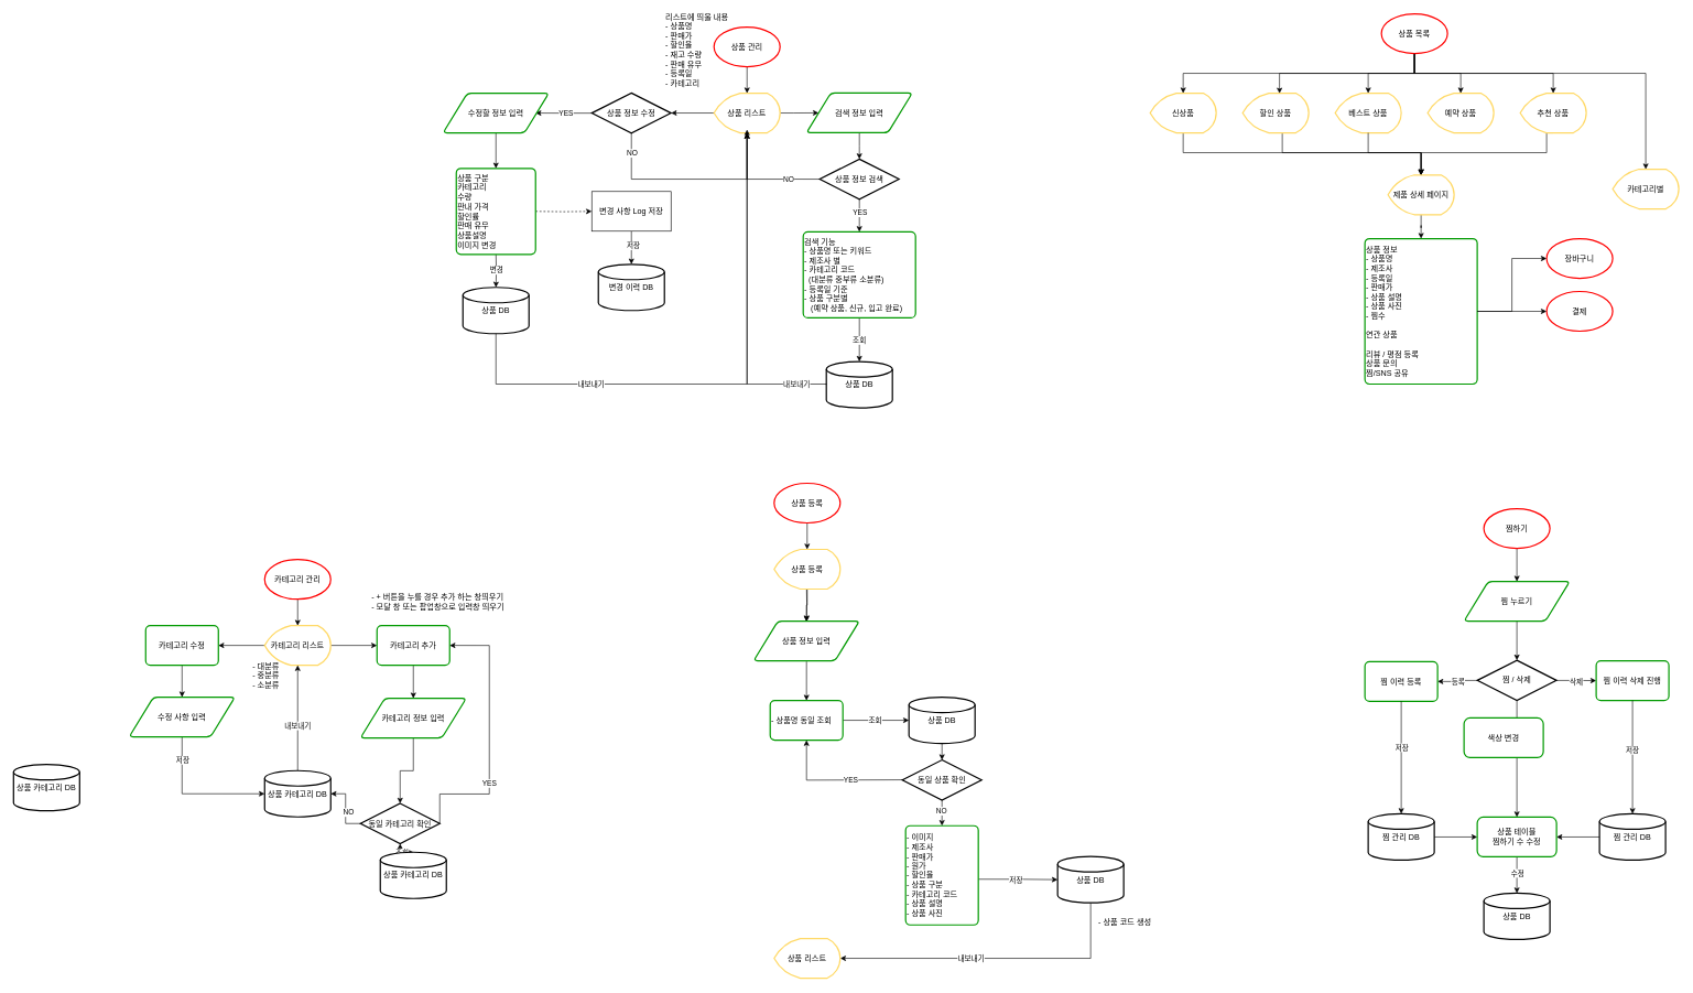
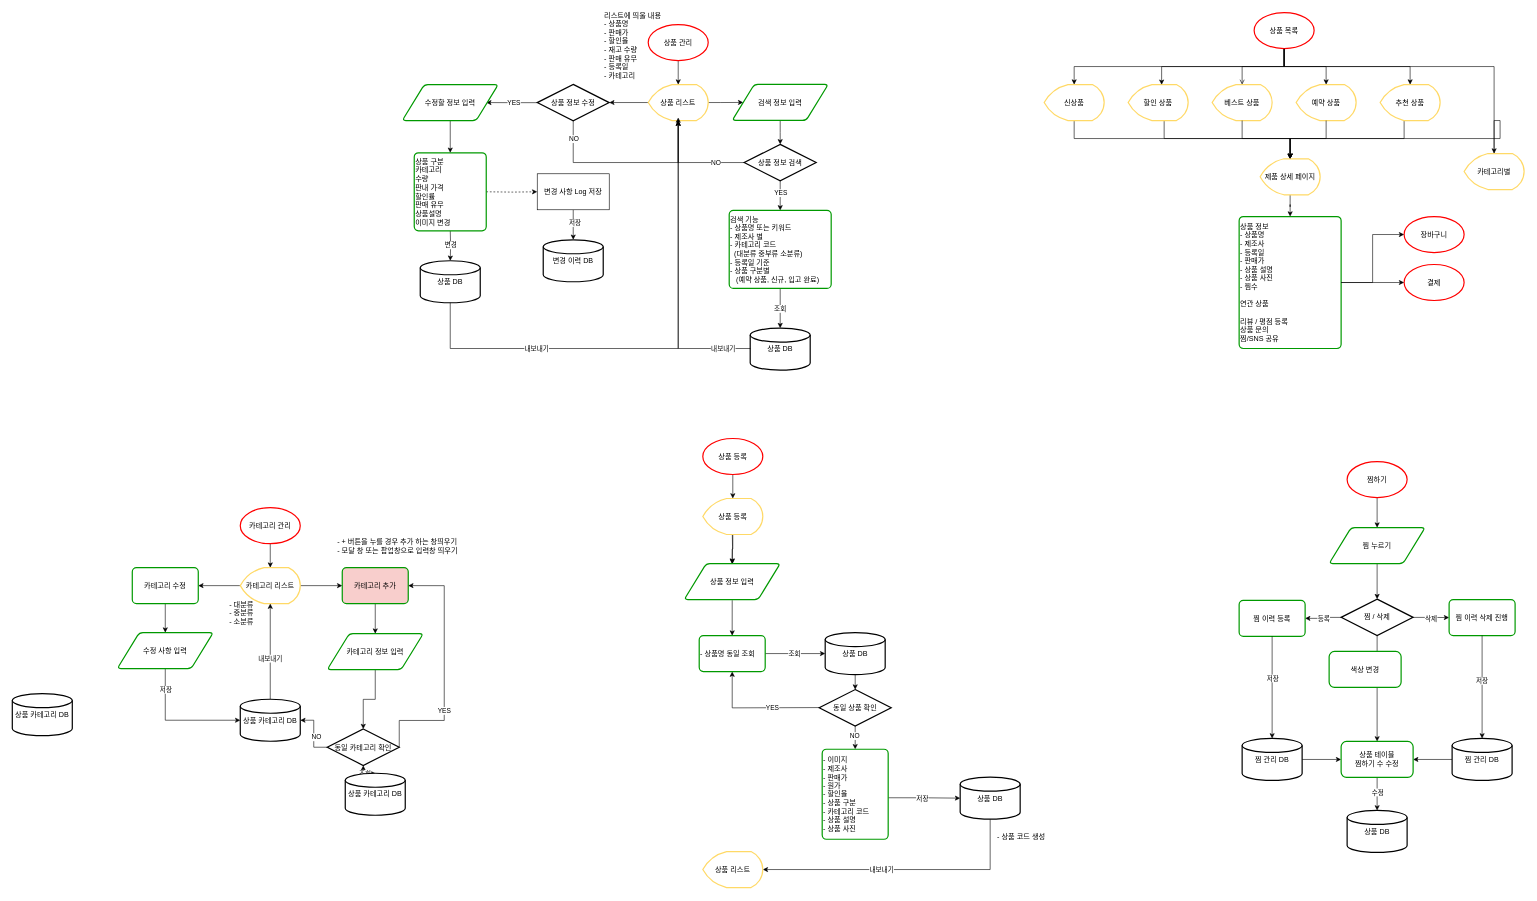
- <mxCell id="101" style="edgeStyle=orthogonalEdgeStyle;rounded=0;orthogonalLoop=1;jettySize=auto;html=1;exitX=0.5;exitY=1;exitDx=0;exitDy=0;exitPerimeter=0;" parent="1" source="105" target="108" edge="1"><mxGeometry relative="1" as="geometry"><mxPoint x="2090" y="80" as="sourcePoint" /><Array as="points"><mxPoint x="2140" y="110" /><mxPoint x="2070" y="110" /></Array></mxGeometry></mxCell>
+ <mxCell id="101" style="edgeStyle=orthogonalEdgeStyle;rounded=0;orthogonalLoop=1;jettySize=auto;html=1;exitX=0.5;exitY=1;exitDx=0;exitDy=0;exitPerimeter=0;endArrow=open;" parent="1" source="105" target="108" edge="1"><mxGeometry relative="1" as="geometry"><mxPoint x="2090" y="80" as="sourcePoint" /><Array as="points"><mxPoint x="2140" y="110" /><mxPoint x="2070" y="110" /></Array></mxGeometry></mxCell>
+ <mxCell id="120" style="edgeStyle=orthogonalEdgeStyle;rounded=0;orthogonalLoop=1;jettySize=auto;html=1;" parent="1" source="109" target="117" edge="1"><mxGeometry relative="1" as="geometry"><mxPoint x="2090" y="263.75" as="targetPoint" /><Array as="points"><mxPoint x="2210" y="230" /><mxPoint x="2150" y="230" /></Array></mxGeometry></mxCell>
+ <mxCell id="114" style="edgeStyle=orthogonalEdgeStyle;rounded=0;orthogonalLoop=1;jettySize=auto;html=1;exitX=0.5;exitY=1;exitDx=0;exitDy=0;exitPerimeter=0;entryX=0.5;entryY=0;entryDx=0;entryDy=0;entryPerimeter=0;" parent="1" source="115" target="117" edge="1"><mxGeometry relative="1" as="geometry"><mxPoint x="2150" y="270" as="targetPoint" /><Array as="points"><mxPoint x="2500" y="200" /><mxPoint x="2500" y="230" /><mxPoint x="2150" y="230" /></Array></mxGeometry></mxCell>
- <mxCell id="62" value="카테고리 추가" style="rounded=1;whiteSpace=wrap;html=1;absoluteArcSize=1;arcSize=14;strokeWidth=2;align=center;strokeColor=#009900;" parent="1" vertex="1"><mxGeometry x="570" y="945.25" width="110" height="60" as="geometry" /></mxCell>
+ <mxCell id="62" value="카테고리 추가" style="rounded=1;whiteSpace=wrap;html=1;absoluteArcSize=1;arcSize=14;strokeWidth=2;align=center;strokeColor=#009900;fillColor=#f8cecc;" parent="1" vertex="1"><mxGeometry x="570" y="945.25" width="110" height="60" as="geometry" /></mxCell>
